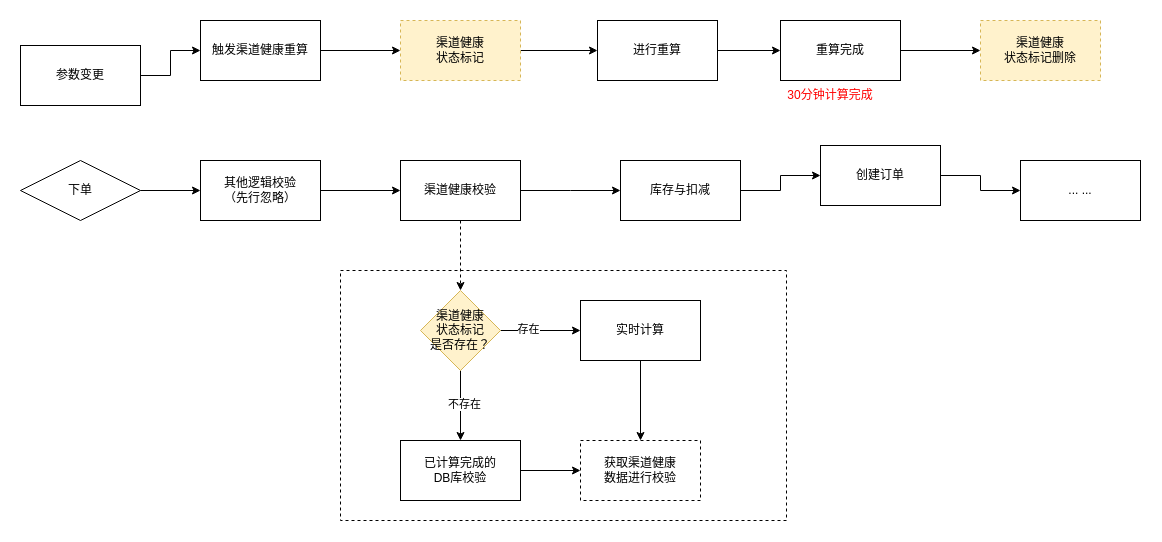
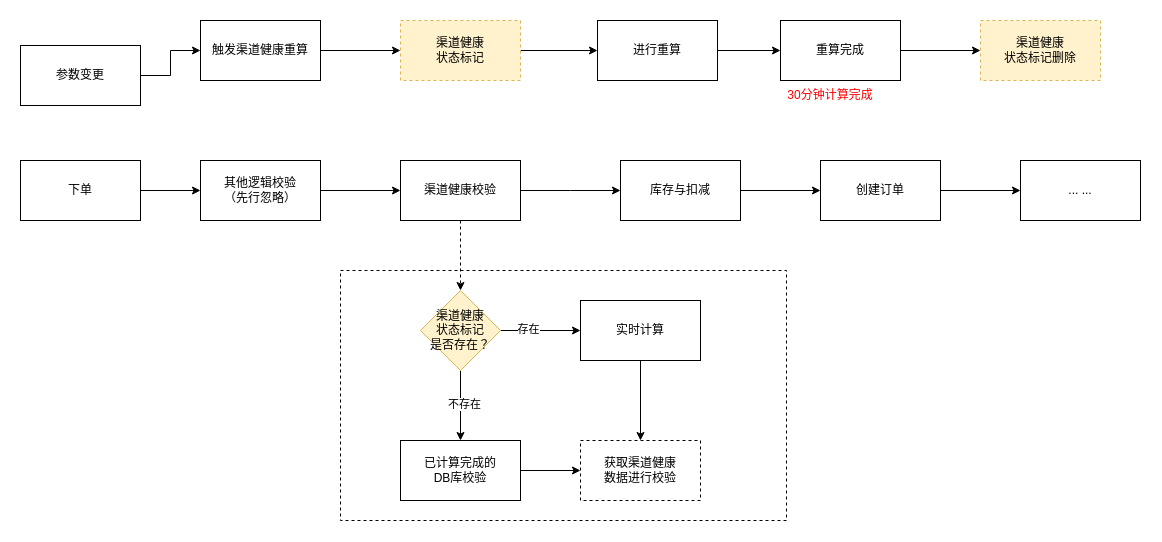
- <mxCell id="34" value="创建订单" style="rounded=0;whiteSpace=wrap;html=1;" vertex="1" parent="1"><mxGeometry x="820" y="145" width="120" height="60" as="geometry" /></mxCell>
+ <mxCell id="34" value="创建订单" style="rounded=0;whiteSpace=wrap;html=1;" vertex="1" parent="1"><mxGeometry x="820" y="160" width="120" height="60" as="geometry" /></mxCell>
- <mxCell id="16" value="下单" style="rhombus;whiteSpace=wrap;html=1;" vertex="1" parent="1"><mxGeometry x="20" y="160" width="120" height="60" as="geometry" /></mxCell>
+ <mxCell id="16" value="下单" style="rounded=0;whiteSpace=wrap;html=1;" vertex="1" parent="1"><mxGeometry x="20" y="160" width="120" height="60" as="geometry" /></mxCell>
